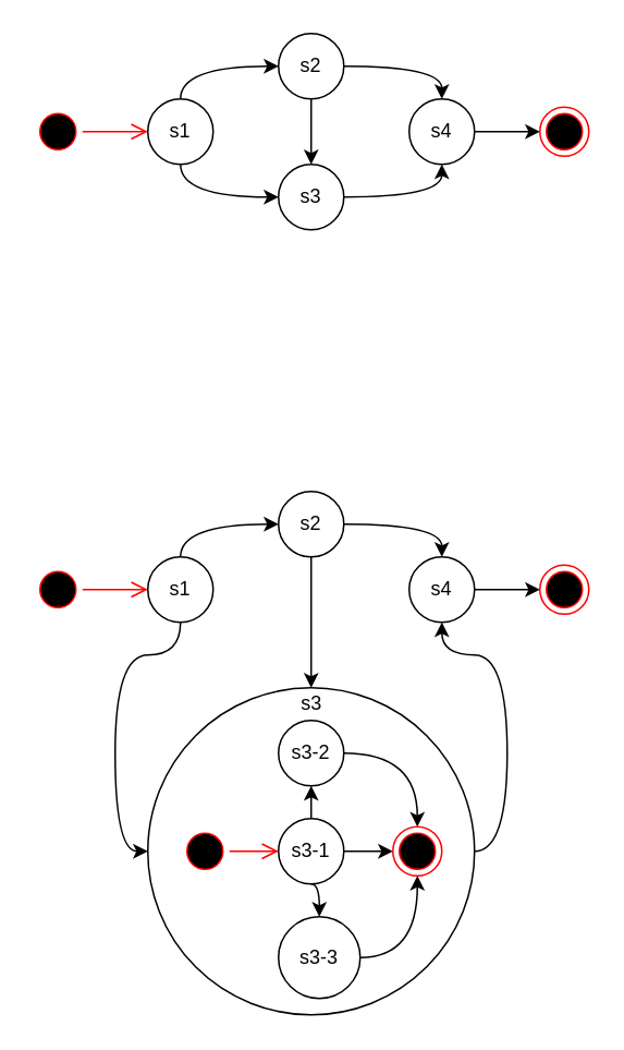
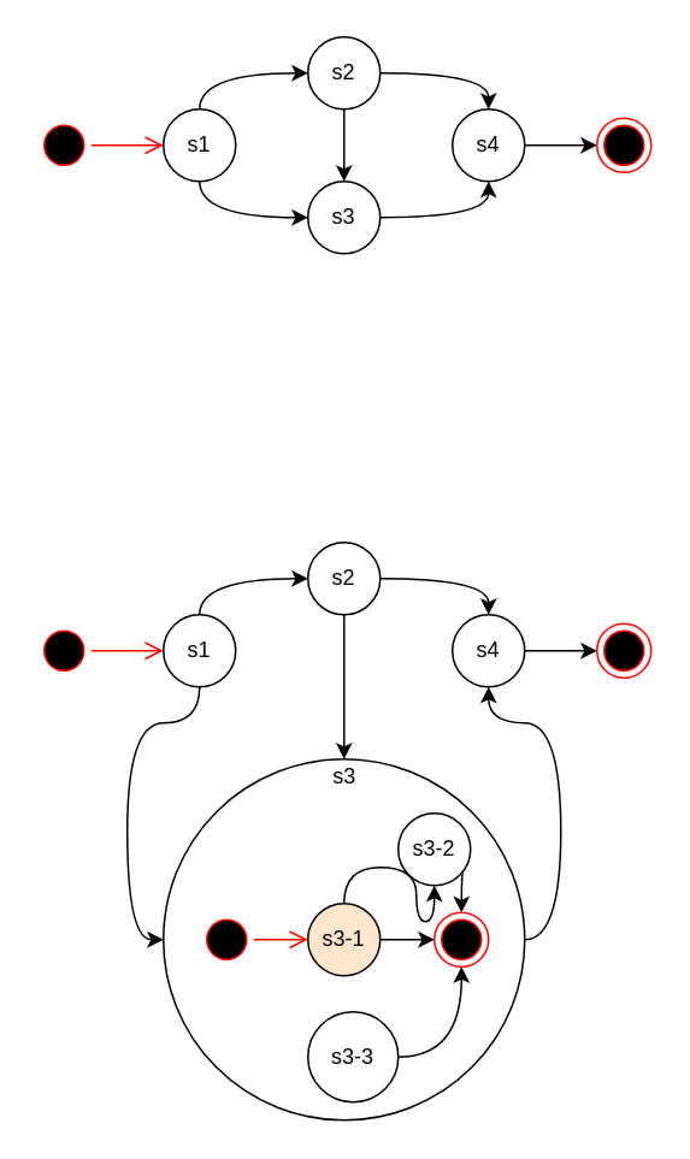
- <mxCell id="33" value="s3-2" style="ellipse;whiteSpace=wrap;html=1;aspect=fixed;" vertex="1" parent="1"><mxGeometry x="170" y="440" width="40" height="40" as="geometry" /></mxCell>
+ <mxCell id="33" value="s3-2" style="ellipse;whiteSpace=wrap;html=1;aspect=fixed;" vertex="1" parent="1"><mxGeometry x="220" y="450" width="40" height="40" as="geometry" /></mxCell>
- <mxCell id="31" value="s3-1" style="ellipse;whiteSpace=wrap;html=1;aspect=fixed;" vertex="1" parent="1"><mxGeometry x="170" y="500" width="40" height="40" as="geometry" /></mxCell>
+ <mxCell id="31" value="s3-1" style="ellipse;whiteSpace=wrap;html=1;aspect=fixed;fillColor=#ffe6cc;" vertex="1" parent="1"><mxGeometry x="170" y="500" width="40" height="40" as="geometry" /></mxCell>
- <mxCell id="29" style="edgeStyle=orthogonalEdgeStyle;curved=1;rounded=0;orthogonalLoop=1;jettySize=auto;html=1;exitX=0.5;exitY=1;exitDx=0;exitDy=0;entryX=0.5;entryY=0;entryDx=0;entryDy=0;" edge="1" parent="1" source="31" target="35"><mxGeometry relative="1" as="geometry" /></mxCell>
